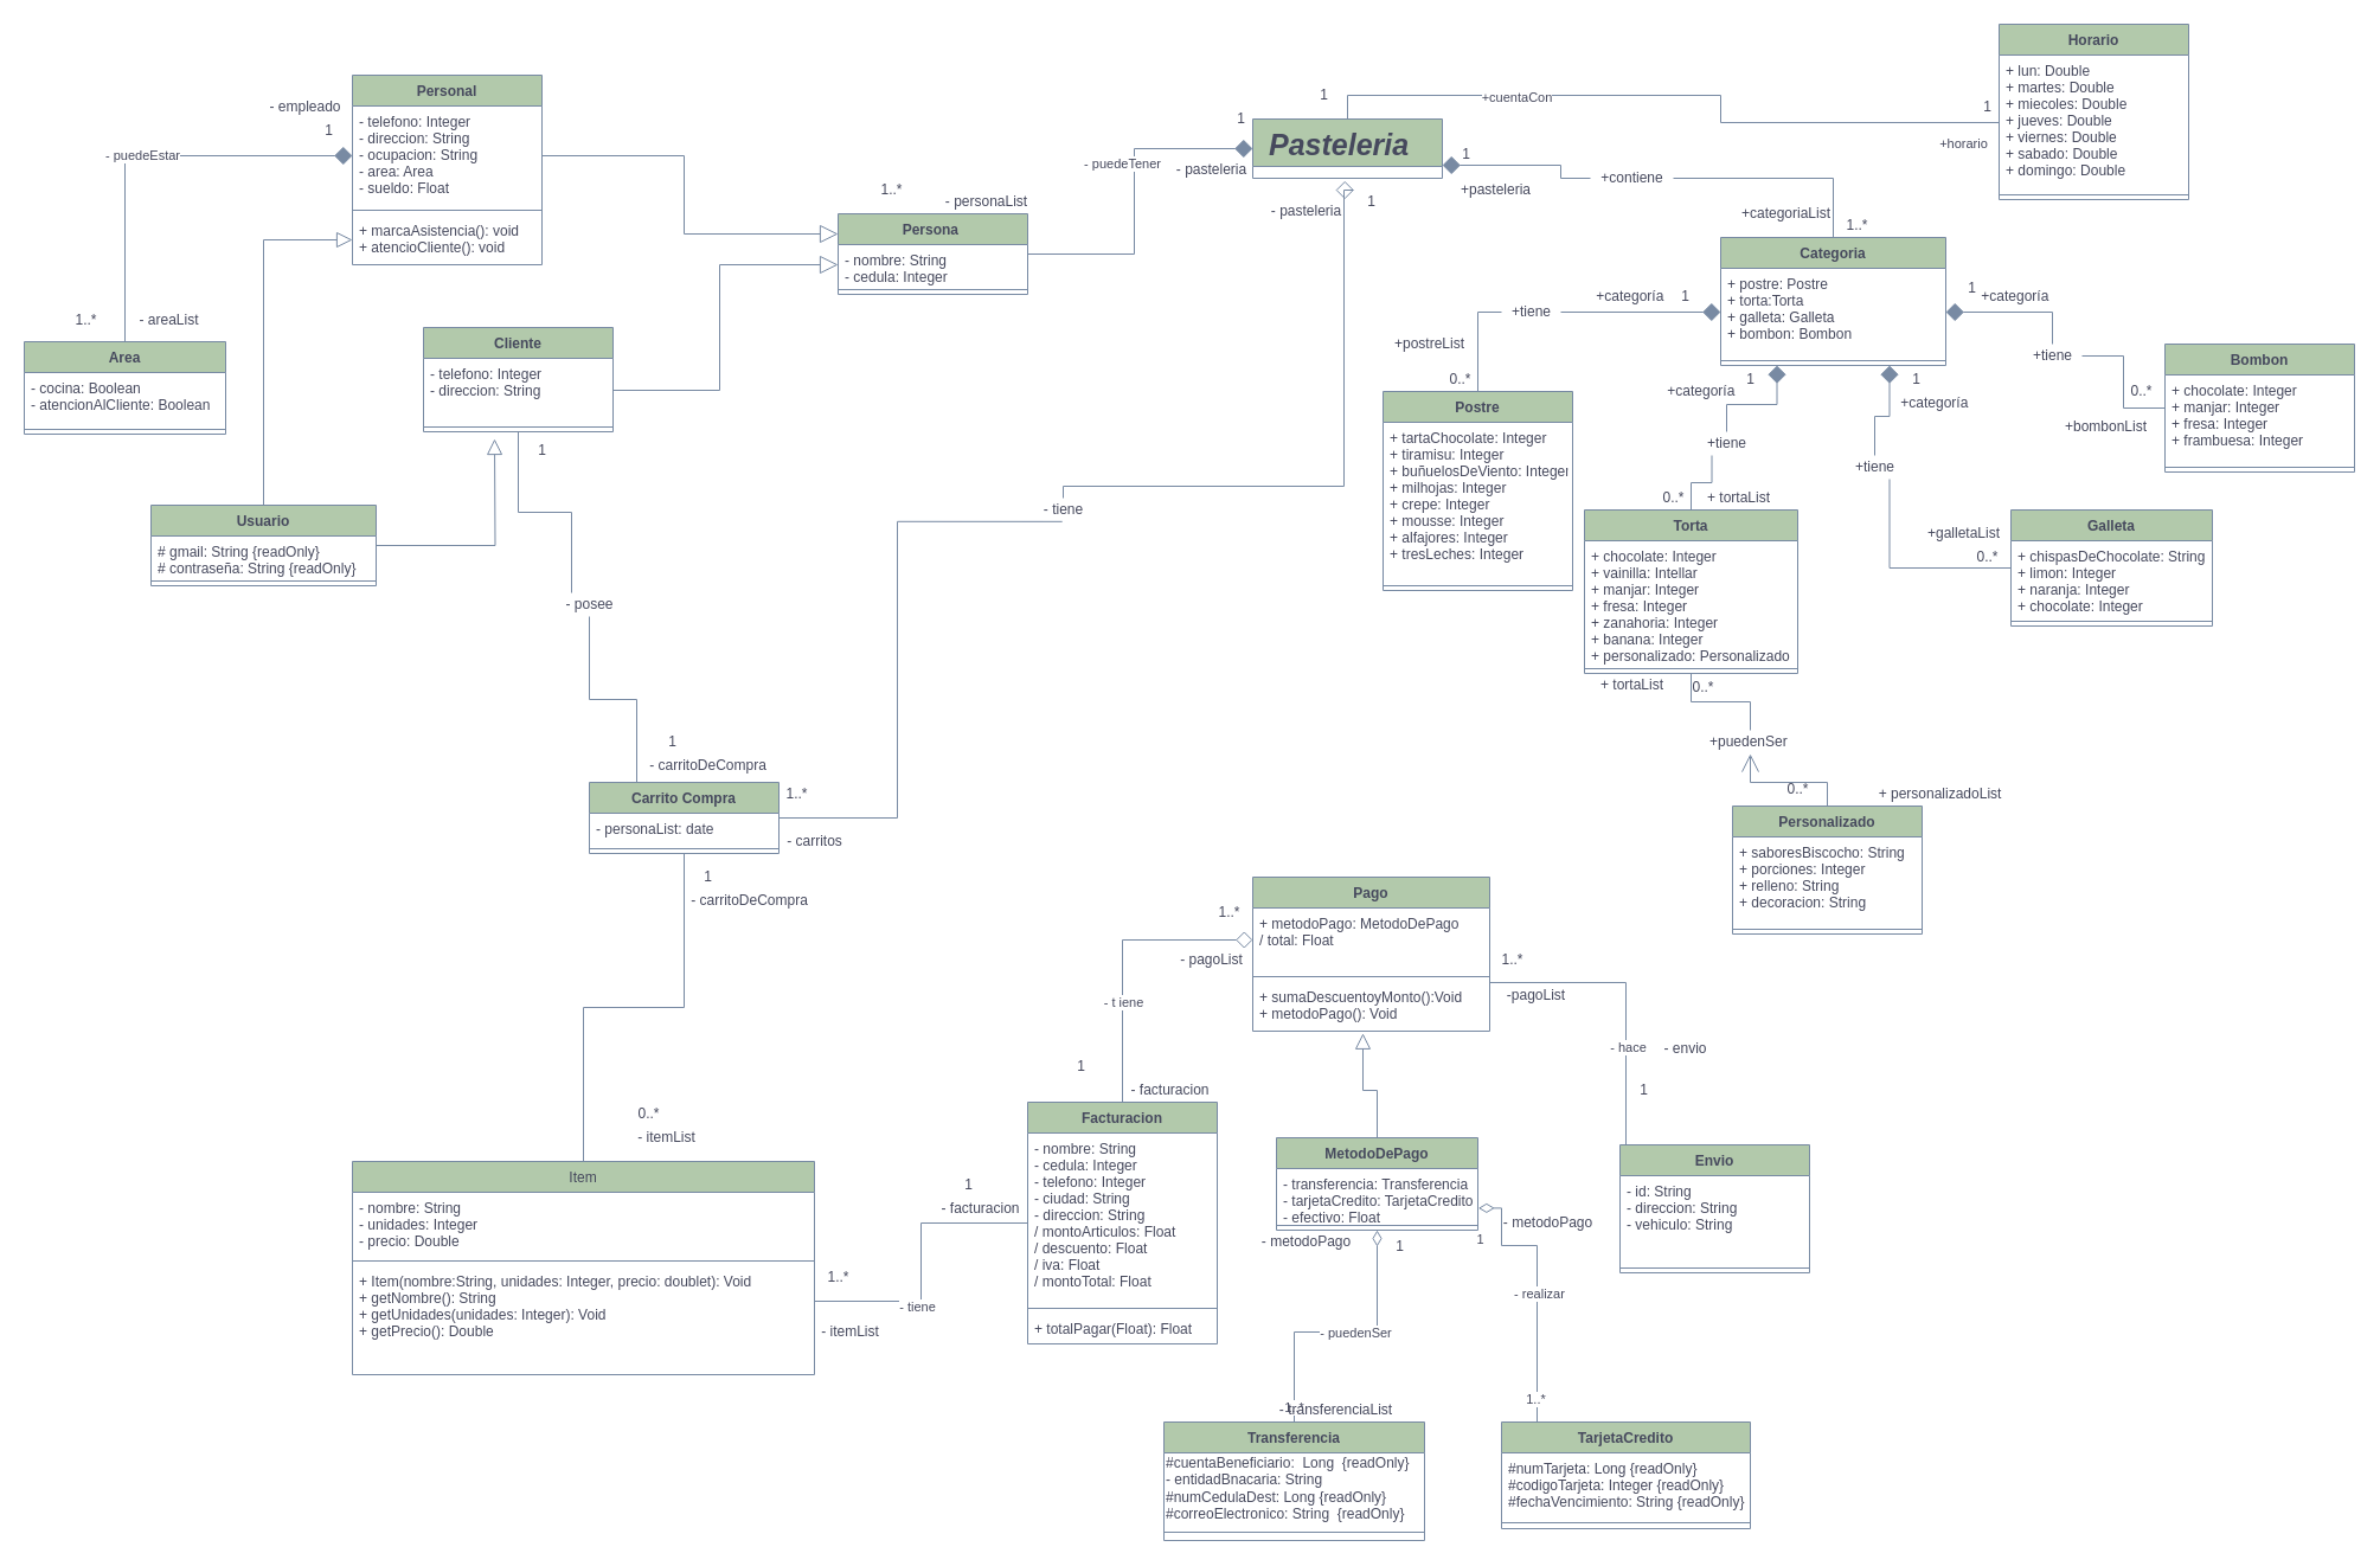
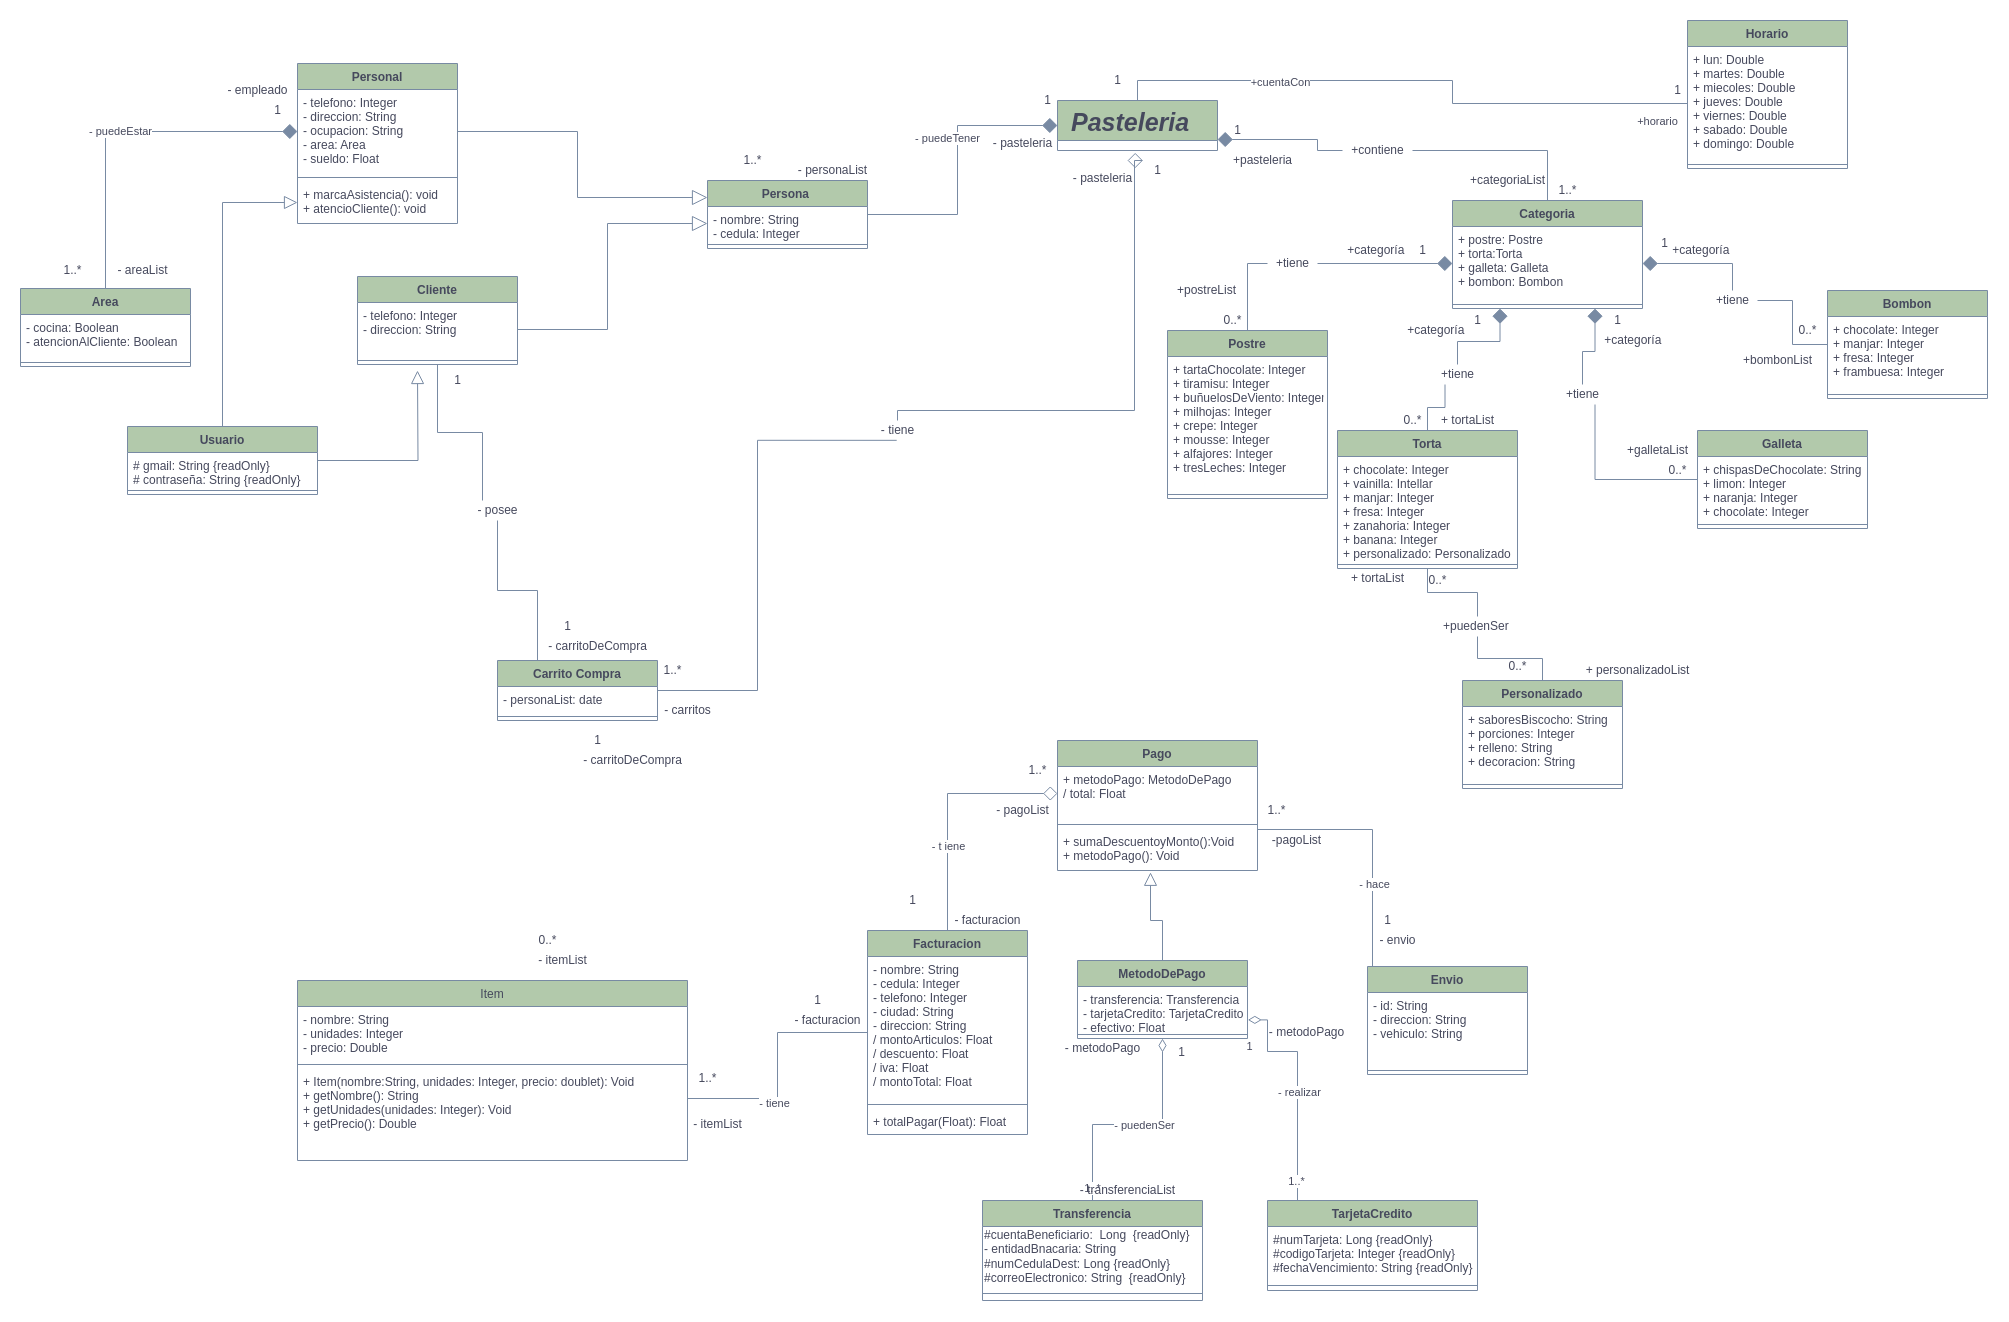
- <mxCell id="108" style="edgeStyle=orthogonalEdgeStyle;rounded=0;orthogonalLoop=1;jettySize=auto;html=1;entryX=0.5;entryY=1;entryDx=0;entryDy=0;endArrow=open;endFill=0;endSize=13;strokeColor=#788AA3;fontColor=#46495D;" parent="1" source="55" target="107" edge="1"><mxGeometry relative="1" as="geometry"><mxPoint x="1541.941" y="680" as="sourcePoint" /><mxPoint x="1427" y="568" as="targetPoint" /></mxGeometry></mxCell>
+ <mxCell id="108" style="edgeStyle=orthogonalEdgeStyle;rounded=0;orthogonalLoop=1;jettySize=auto;html=1;entryX=0.5;entryY=1;entryDx=0;entryDy=0;endArrow=none;endFill=0;endSize=13;strokeColor=#788AA3;fontColor=#46495D;" parent="1" source="55" target="107" edge="1"><mxGeometry relative="1" as="geometry"><mxPoint x="1541.941" y="680" as="sourcePoint" /><mxPoint x="1427" y="568" as="targetPoint" /></mxGeometry></mxCell>
- <mxCell id="66" style="edgeStyle=orthogonalEdgeStyle;rounded=0;orthogonalLoop=1;jettySize=auto;html=1;entryX=0.5;entryY=1;entryDx=0;entryDy=0;endArrow=none;endFill=0;endSize=12;strokeColor=#788AA3;fontColor=#46495D;" parent="1" source="67" target="76" edge="1"><mxGeometry relative="1" as="geometry" /></mxCell>
- <mxCell id="142" value="- envio" style="text;html=1;align=center;verticalAlign=middle;resizable=0;points=[];autosize=1;fontColor=#46495D;" parent="1" vertex="1"><mxGeometry x="1397" y="875" width="50" height="20" as="geometry" /></mxCell>
+ <mxCell id="142" value="- envio" style="text;html=1;align=center;verticalAlign=middle;resizable=0;points=[];autosize=1;fontColor=#46495D;" parent="1" vertex="1"><mxGeometry x="1372" y="930" width="50" height="20" as="geometry" /></mxCell>
